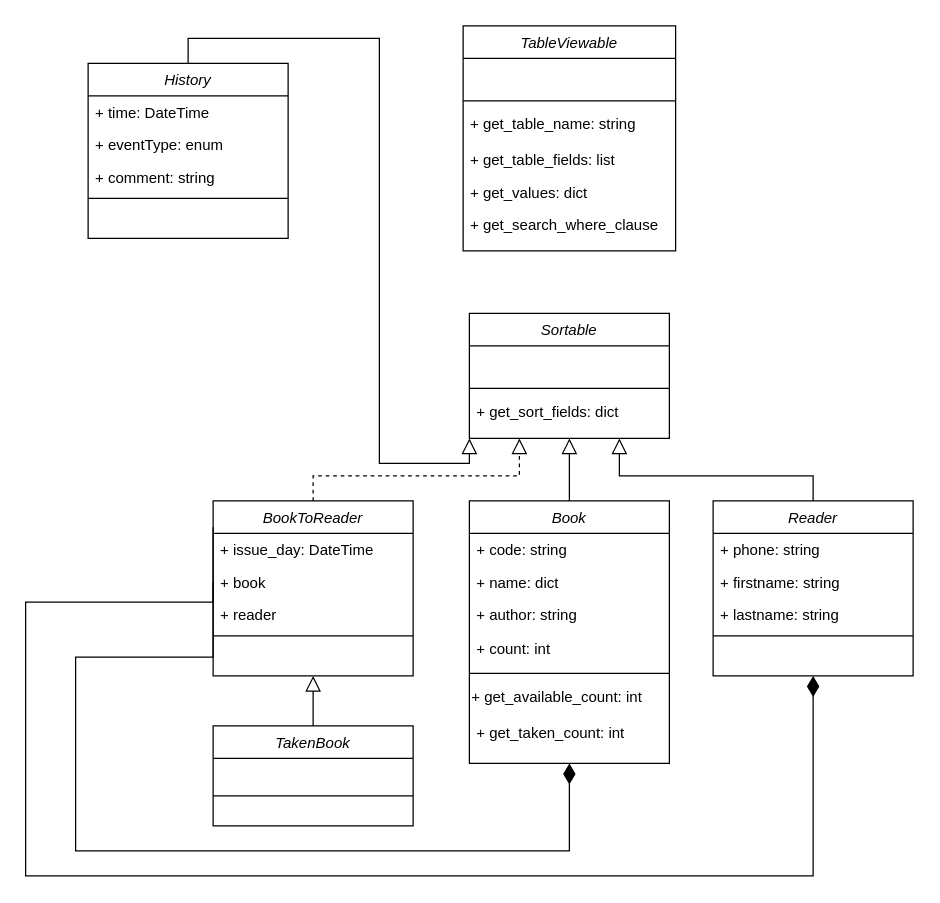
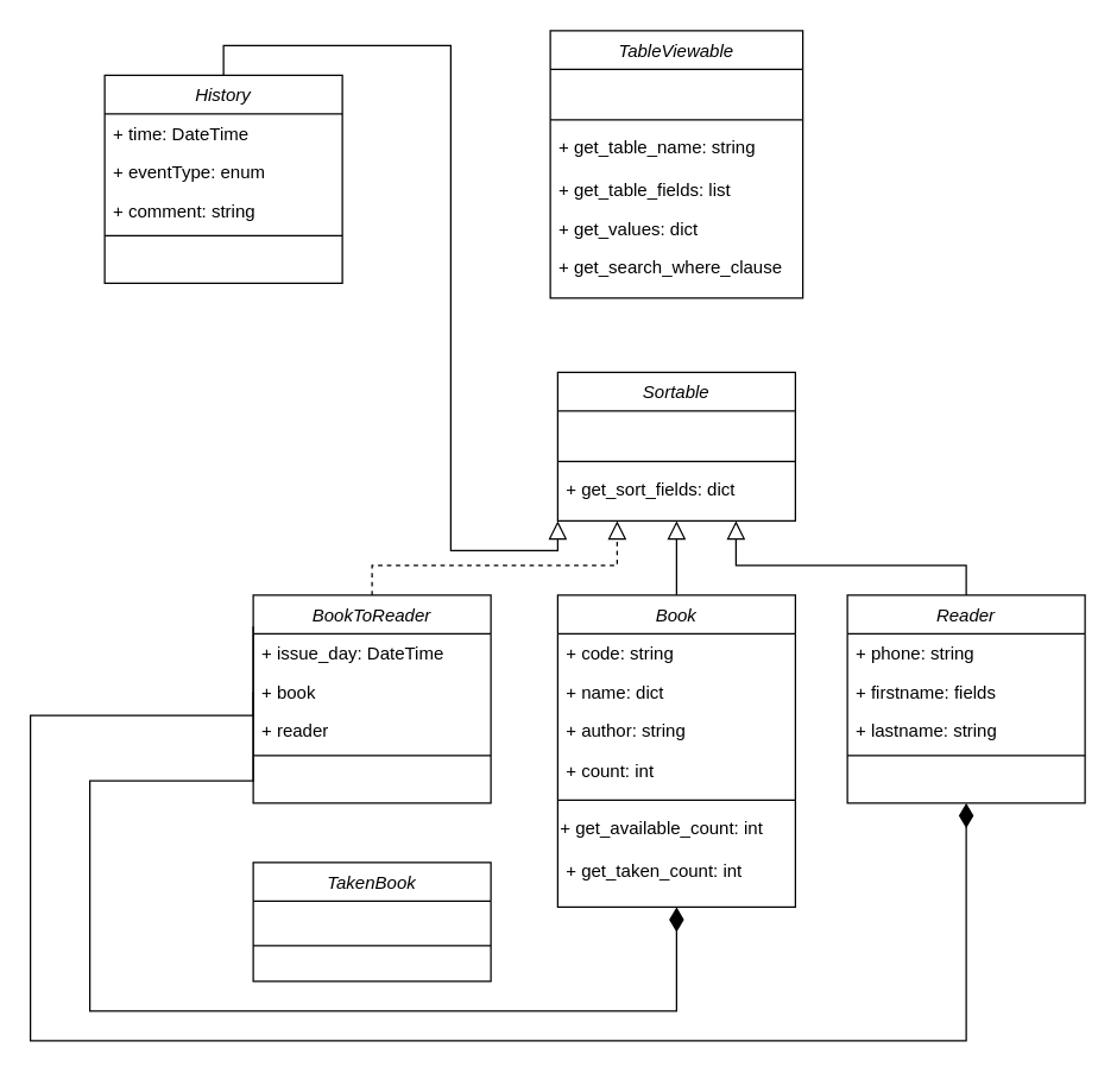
- <mxCell id="24" value="+ firstname: string" style="text;align=left;verticalAlign=top;spacingLeft=4;spacingRight=4;overflow=hidden;rotatable=0;points=[[0,0.5],[1,0.5]];portConstraint=eastwest;rounded=0;shadow=0;html=0;" vertex="1" parent="22"><mxGeometry y="52" width="160" height="26" as="geometry" /></mxCell>
+ <mxCell id="24" value="+ firstname: fields" style="text;align=left;verticalAlign=top;spacingLeft=4;spacingRight=4;overflow=hidden;rotatable=0;points=[[0,0.5],[1,0.5]];portConstraint=eastwest;rounded=0;shadow=0;html=0;" vertex="1" parent="22"><mxGeometry y="52" width="160" height="26" as="geometry" /></mxCell>
- <mxCell id="45" style="edgeStyle=orthogonalEdgeStyle;rounded=0;orthogonalLoop=1;jettySize=auto;html=1;entryX=0.5;entryY=1;entryDx=0;entryDy=0;endArrow=block;endFill=0;strokeWidth=1;endSize=10;startSize=10;exitX=0.5;exitY=0;exitDx=0;exitDy=0;" edge="1" parent="1" source="42" target="28"><mxGeometry relative="1" as="geometry"><mxPoint x="425" y="360" as="targetPoint" /><mxPoint x="250" y="530" as="sourcePoint" /><Array as="points"><mxPoint x="250" y="570" /><mxPoint x="250" y="570" /></Array></mxGeometry></mxCell>
